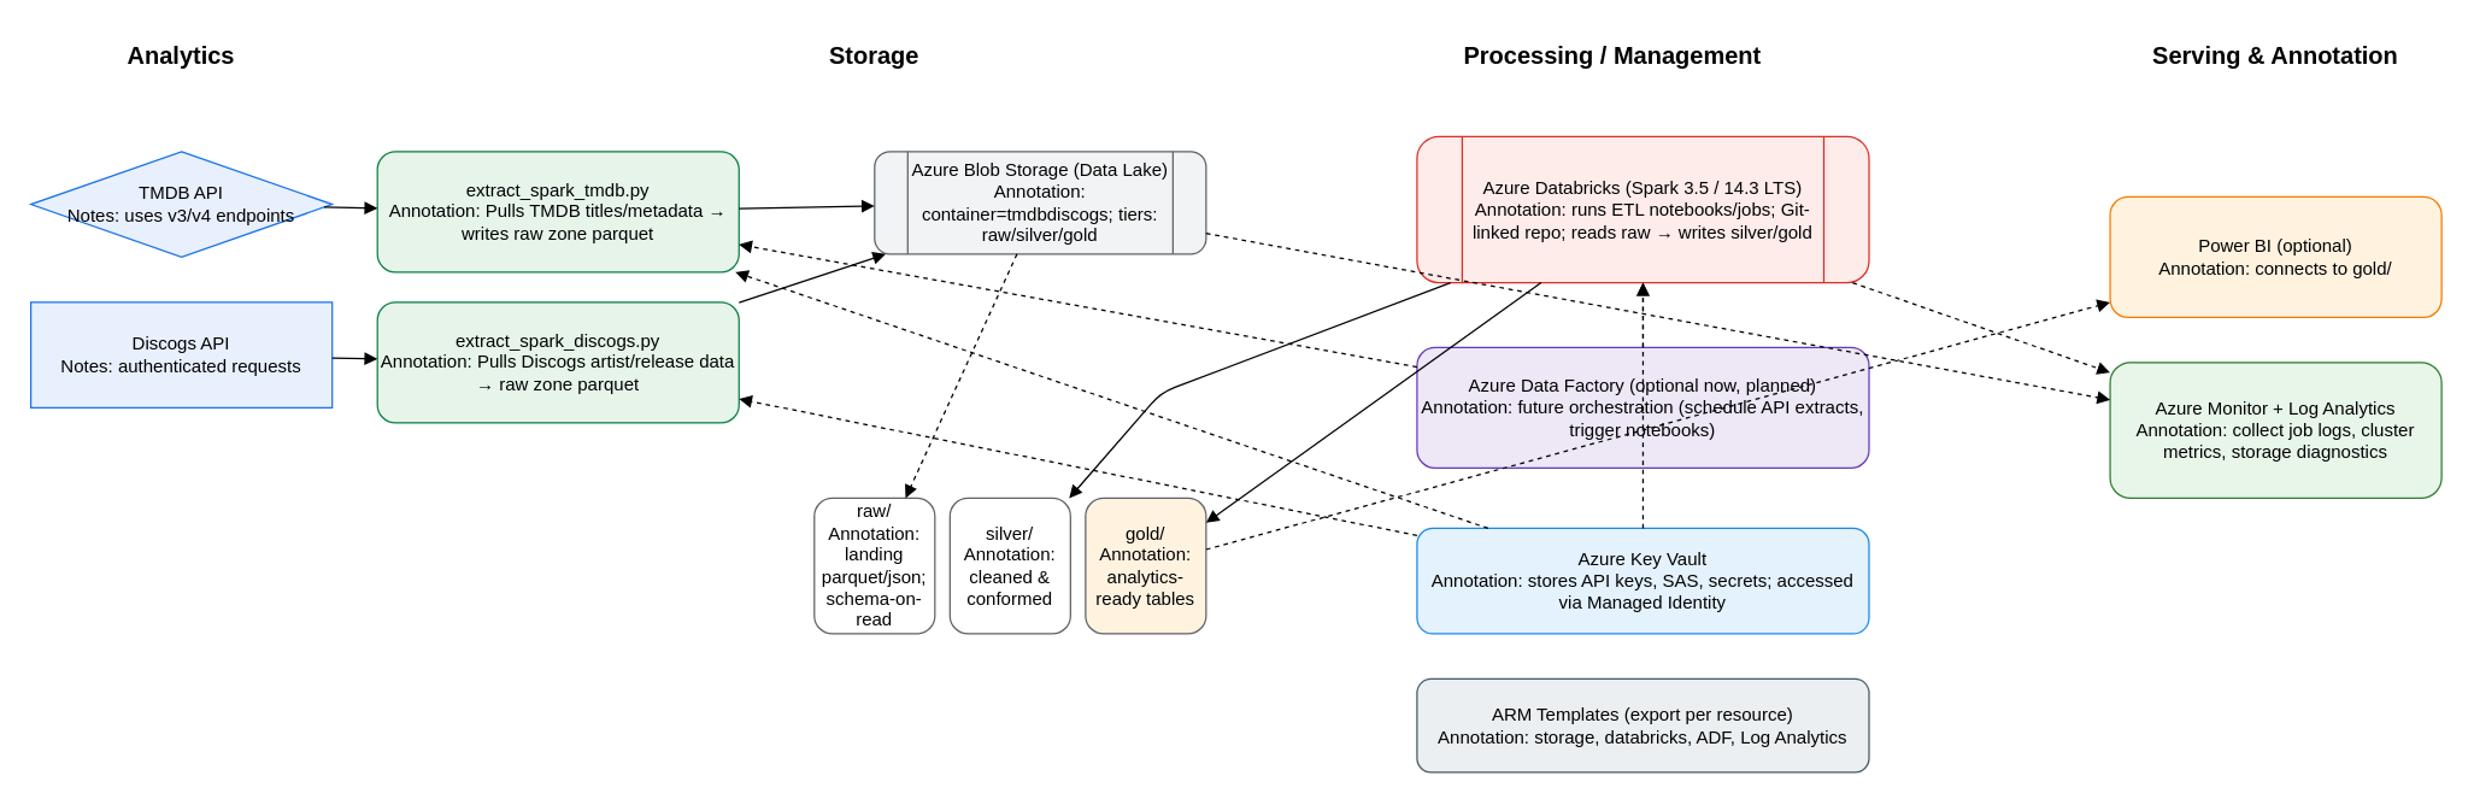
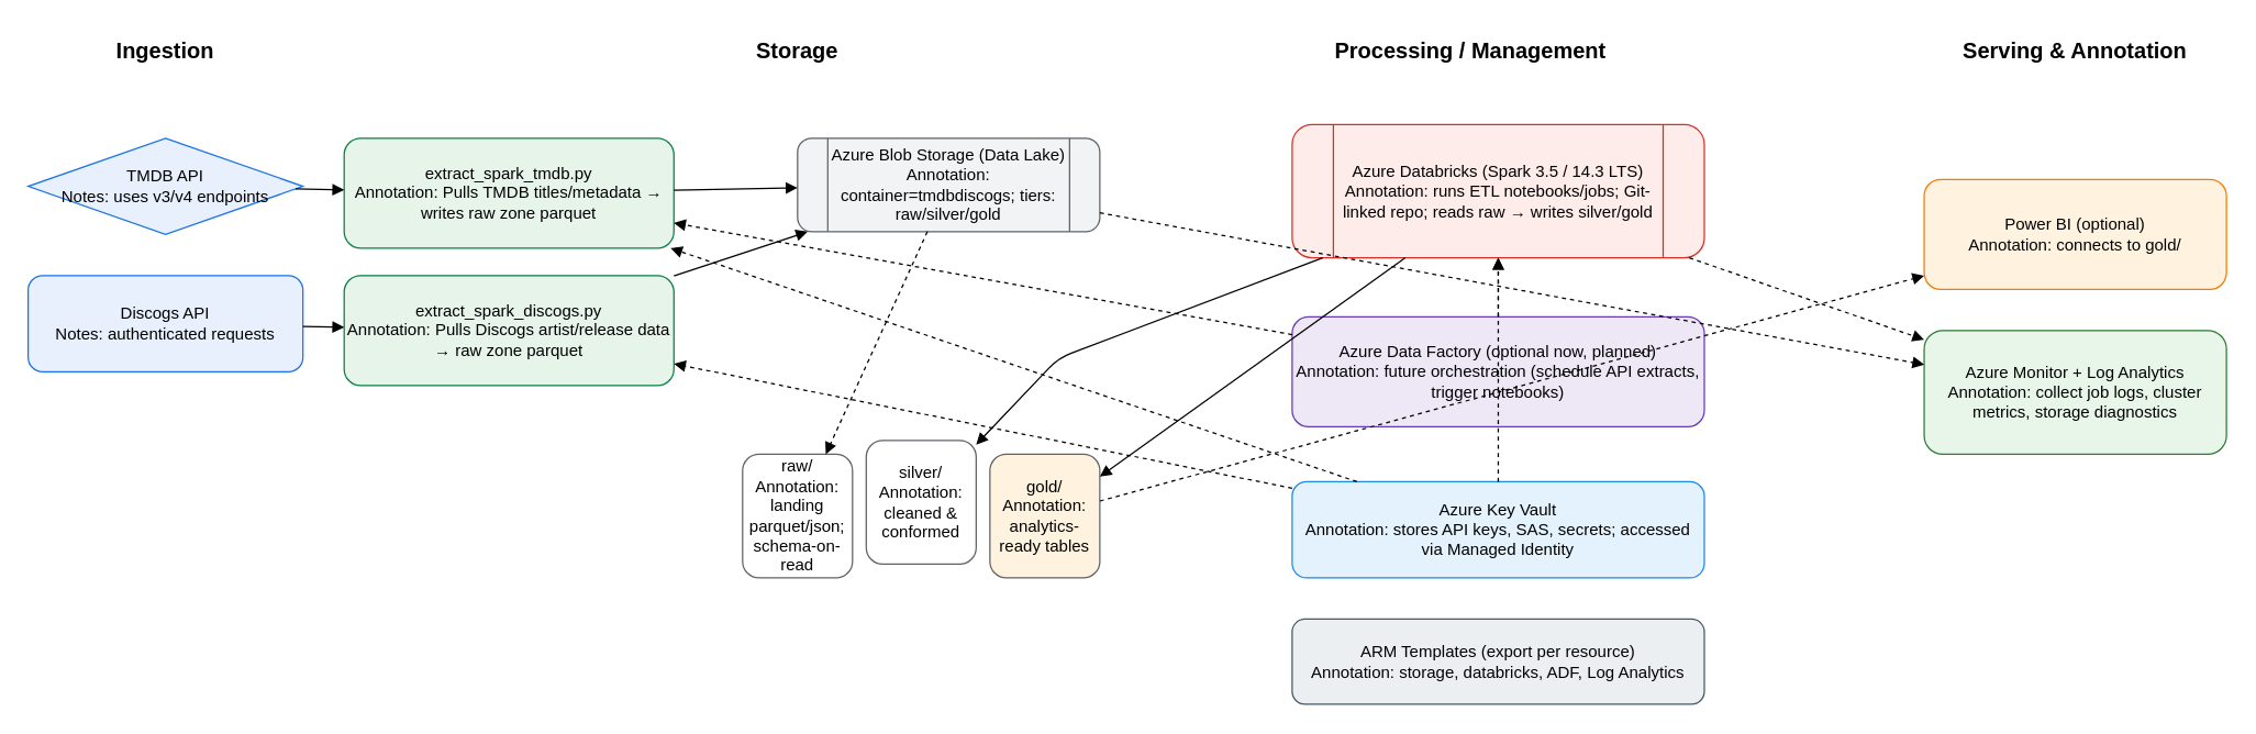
- <mxCell id="2" value="Analytics" style="text;align=center;verticalAlign=middle;fontSize=16;fontStyle=1" parent="1" vertex="1"><mxGeometry x="40" y="20" width="160" height="30" as="geometry" /></mxCell>
+ <mxCell id="2" value="Ingestion" style="text;align=center;verticalAlign=middle;fontSize=16;fontStyle=1" parent="1" vertex="1"><mxGeometry x="40" y="20" width="160" height="30" as="geometry" /></mxCell>
- <mxCell id="7" value="Discogs API&#10;Notes: authenticated requests" style="whiteSpace=wrap;html=1;strokeColor=#1a73e8;fillColor=#e8f0fe;rounded=0;" parent="1" vertex="1"><mxGeometry x="20" y="200" width="200" height="70" as="geometry" /></mxCell>
+ <mxCell id="7" value="Discogs API&#10;Notes: authenticated requests" style="rounded=1;whiteSpace=wrap;html=1;strokeColor=#1a73e8;fillColor=#e8f0fe" parent="1" vertex="1"><mxGeometry x="20" y="200" width="200" height="70" as="geometry" /></mxCell>
- <mxCell id="12" value="silver/&#10;Annotation: cleaned &amp; conformed" style="rounded=1;whiteSpace=wrap;html=1;strokeColor=#5f6368;fillColor=#ffffff" parent="1" vertex="1"><mxGeometry x="630" y="330" width="80" height="90" as="geometry" /></mxCell>
+ <mxCell id="12" value="silver/&#10;Annotation: cleaned &amp; conformed" style="rounded=1;whiteSpace=wrap;html=1;strokeColor=#5f6368;fillColor=#ffffff" parent="1" vertex="1"><mxGeometry x="630" y="320" width="80" height="90" as="geometry" /></mxCell>
